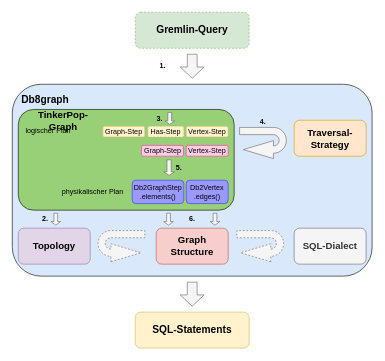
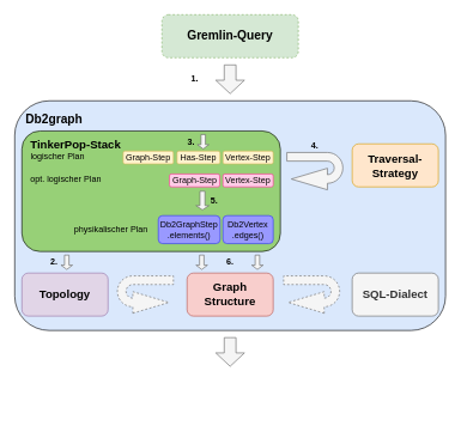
- <mxCell id="3" value="&lt;b&gt;&lt;font style=&quot;font-size: 17px&quot;&gt;Db8graph&lt;/font&gt;&lt;/b&gt;" style="text;html=1;strokeColor=none;fillColor=none;align=center;verticalAlign=middle;whiteSpace=wrap;rounded=0;" vertex="1" parent="1"><mxGeometry x="40" y="156" width="70" height="20" as="geometry" /></mxCell>
+ <mxCell id="3" value="&lt;b&gt;&lt;font style=&quot;font-size: 17px&quot;&gt;Db2graph&lt;/font&gt;&lt;/b&gt;" style="text;html=1;strokeColor=none;fillColor=none;align=center;verticalAlign=middle;whiteSpace=wrap;rounded=0;" vertex="1" parent="1"><mxGeometry x="40" y="156" width="70" height="20" as="geometry" /></mxCell>
- <mxCell id="9" value="&lt;b&gt;&lt;font style=&quot;font-size: 16px&quot;&gt;TinkerPop-Graph&lt;/font&gt;&lt;/b&gt;" style="text;html=1;strokeColor=none;fillColor=none;align=center;verticalAlign=middle;whiteSpace=wrap;rounded=0;" vertex="1" parent="1"><mxGeometry x="40" y="190" width="130" height="20" as="geometry" /></mxCell>
+ <mxCell id="9" value="&lt;b&gt;&lt;font style=&quot;font-size: 16px&quot;&gt;TinkerPop-Stack&lt;/font&gt;&lt;/b&gt;" style="text;html=1;strokeColor=none;fillColor=none;align=center;verticalAlign=middle;whiteSpace=wrap;rounded=0;" vertex="1" parent="1"><mxGeometry x="40" y="190" width="130" height="20" as="geometry" /></mxCell>
- <mxCell id="10" value="&lt;font color=&quot;#030303&quot;&gt;Has-Step&lt;/font&gt;" style="rounded=1;whiteSpace=wrap;html=1;fillColor=#fff2cc;strokeColor=#d6b656;dashed=1;" vertex="1" parent="1"><mxGeometry x="246" y="210" width="60" height="18" as="geometry" /></mxCell>
+ <mxCell id="10" value="&lt;font color=&quot;#030303&quot;&gt;Has-Step&lt;/font&gt;" style="rounded=1;whiteSpace=wrap;html=1;fillColor=#fff2cc;strokeColor=#d6b656;" vertex="1" parent="1"><mxGeometry x="246" y="210" width="60" height="18" as="geometry" /></mxCell>
+ <mxCell id="17" value="&lt;font color=&quot;#000000&quot;&gt;opt. logischer Plan&lt;/font&gt;" style="text;html=1;strokeColor=none;fillColor=none;align=left;verticalAlign=middle;whiteSpace=wrap;rounded=0;fontColor=#FFFFFF;" vertex="1" parent="1"><mxGeometry x="40" y="240" width="110" height="20" as="geometry" /></mxCell>
- <mxCell id="29" value="&lt;span style=&quot;font-size: 17px&quot;&gt;&lt;b&gt;SQL-Statements&lt;/b&gt;&lt;/span&gt;" style="rounded=1;whiteSpace=wrap;html=1;strokeColor=#d6b656;fillColor=#fff2cc;" vertex="1" parent="1"><mxGeometry x="225" y="520" width="190" height="60" as="geometry" /></mxCell>
